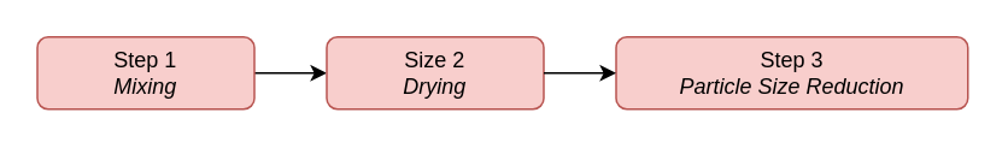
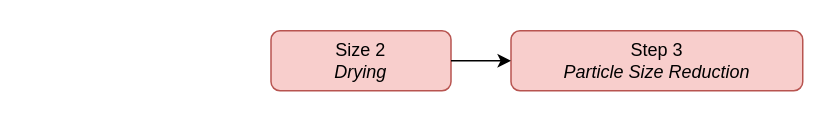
- <mxCell id="3" value="Step 1&lt;br&gt;&lt;i&gt;Mixing&lt;/i&gt;" style="rounded=1;whiteSpace=wrap;html=1;fontSize=12;glass=0;strokeWidth=1;shadow=0;fillColor=#f8cecc;strokeColor=#b85450;" parent="1" vertex="1"><mxGeometry x="20" y="20" width="120" height="40" as="geometry" /></mxCell>
- <mxCell id="2" value="" style="endArrow=classic;html=1;rounded=0;exitX=1;exitY=0.5;exitDx=0;exitDy=0;entryX=0;entryY=0.5;entryDx=0;entryDy=0;" parent="1" source="3" target="4" edge="1"><mxGeometry width="50" height="50" relative="1" as="geometry"><mxPoint x="381.43" y="190" as="sourcePoint" /><mxPoint x="206" y="90" as="targetPoint" /></mxGeometry></mxCell>
